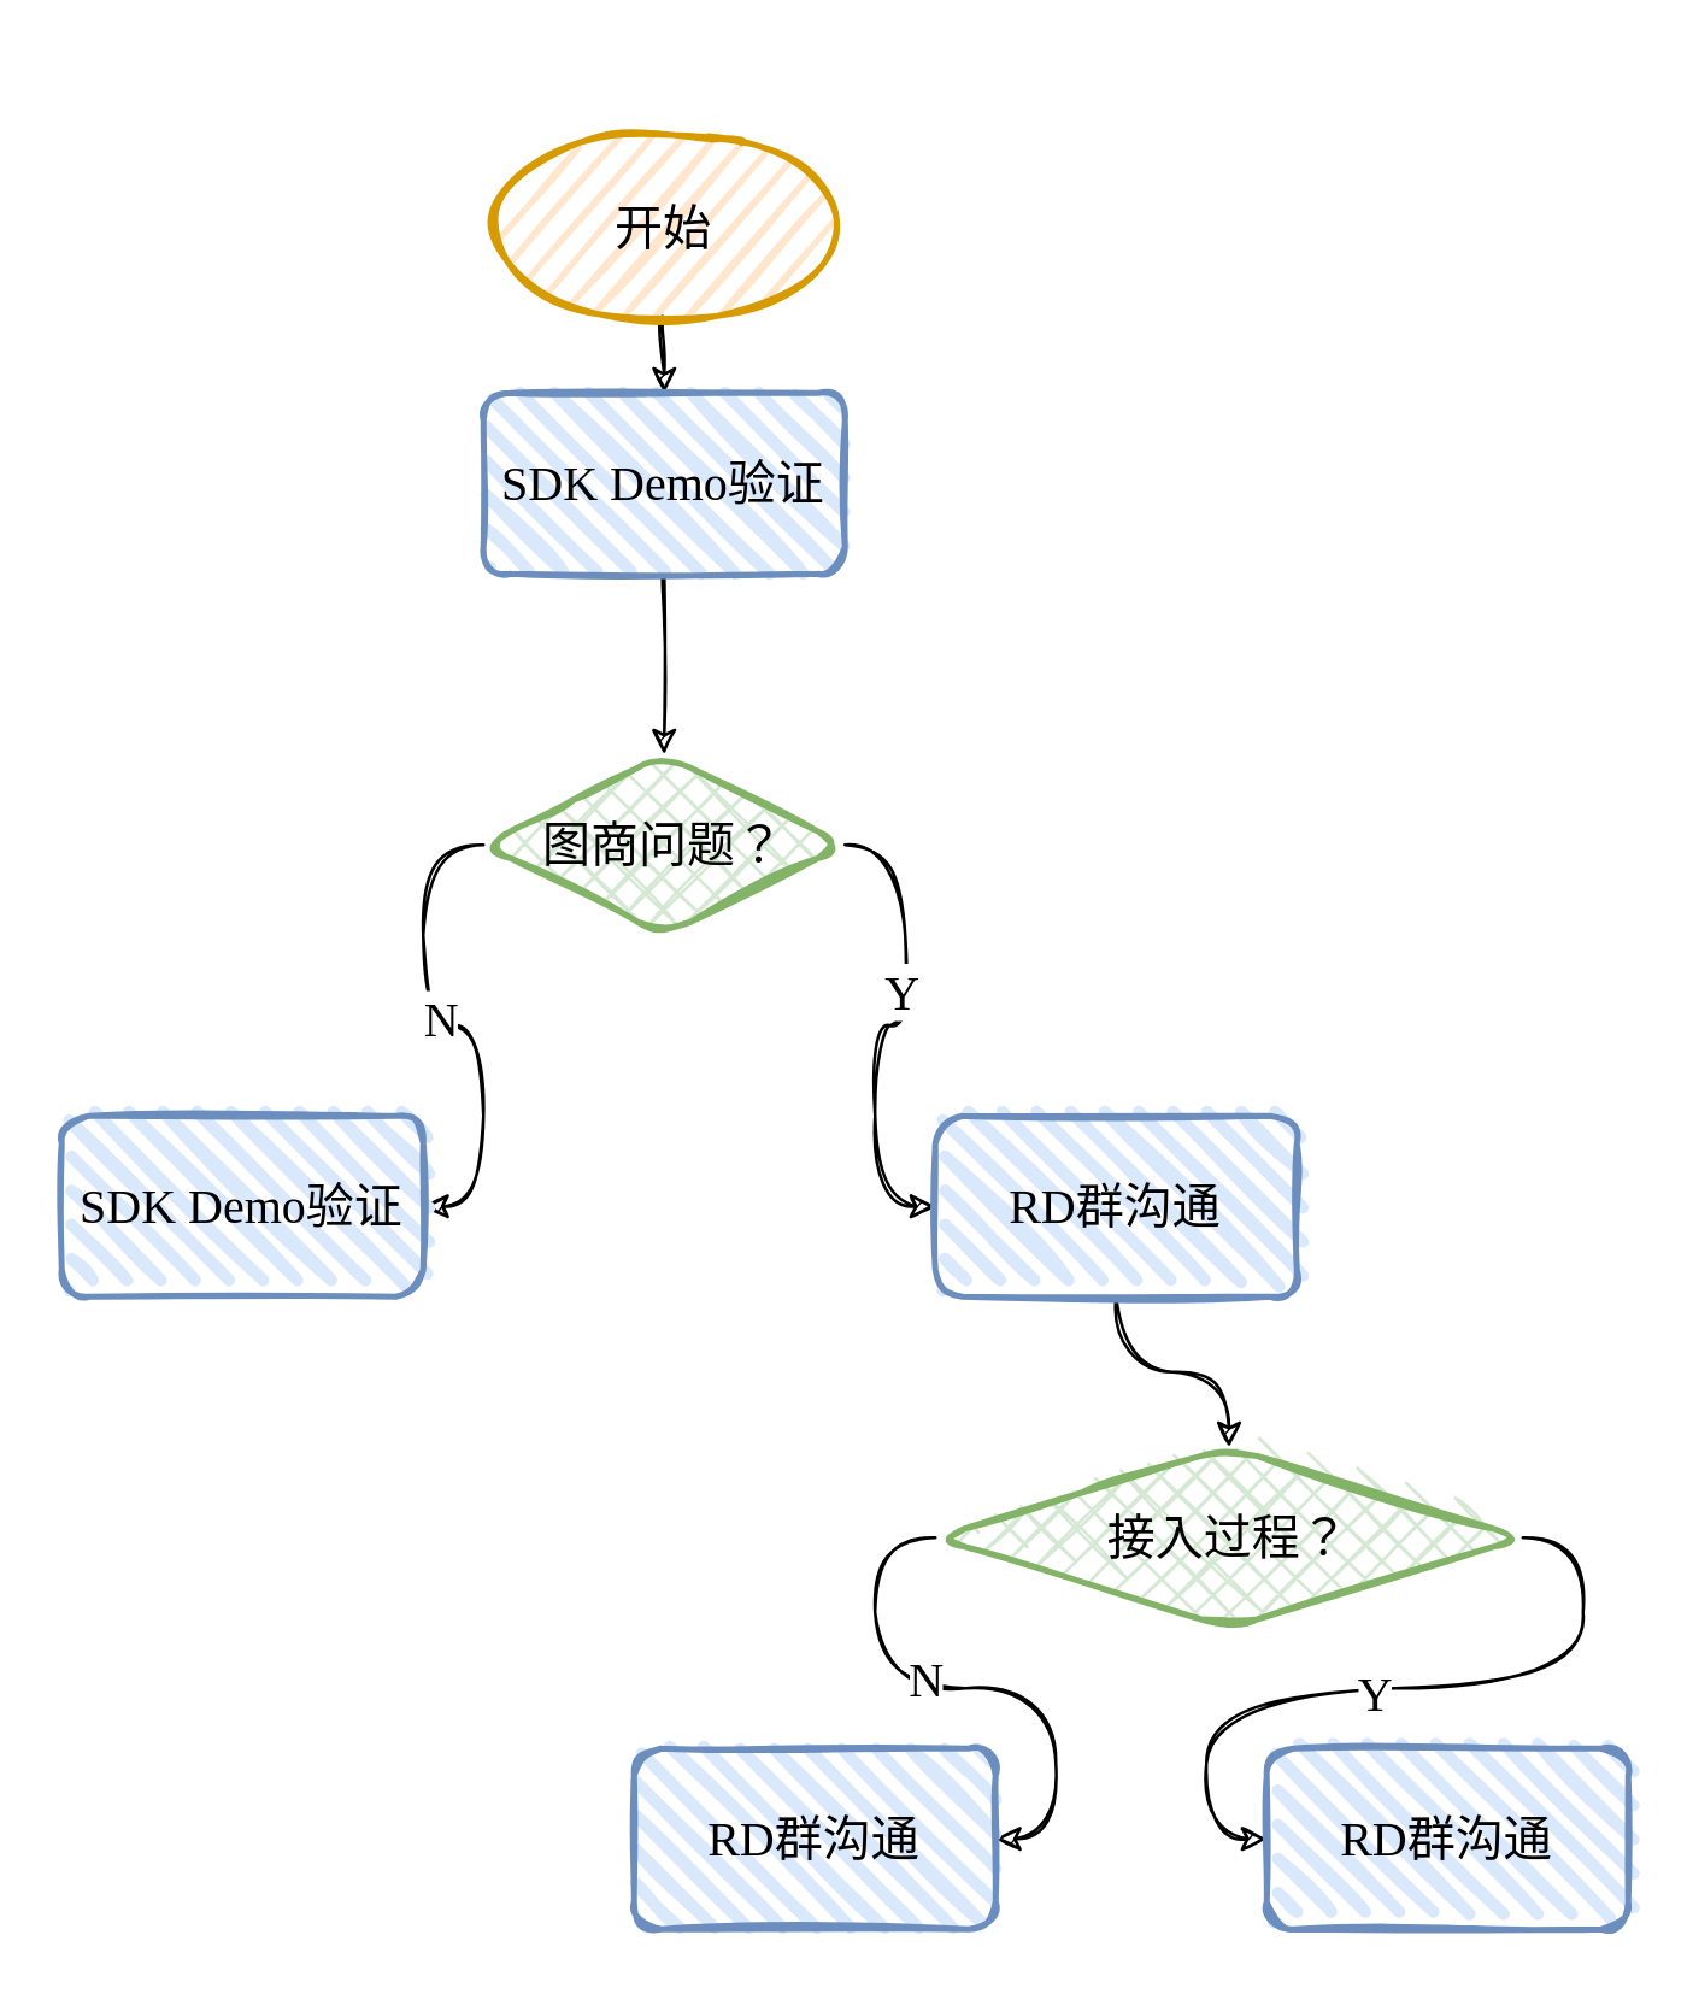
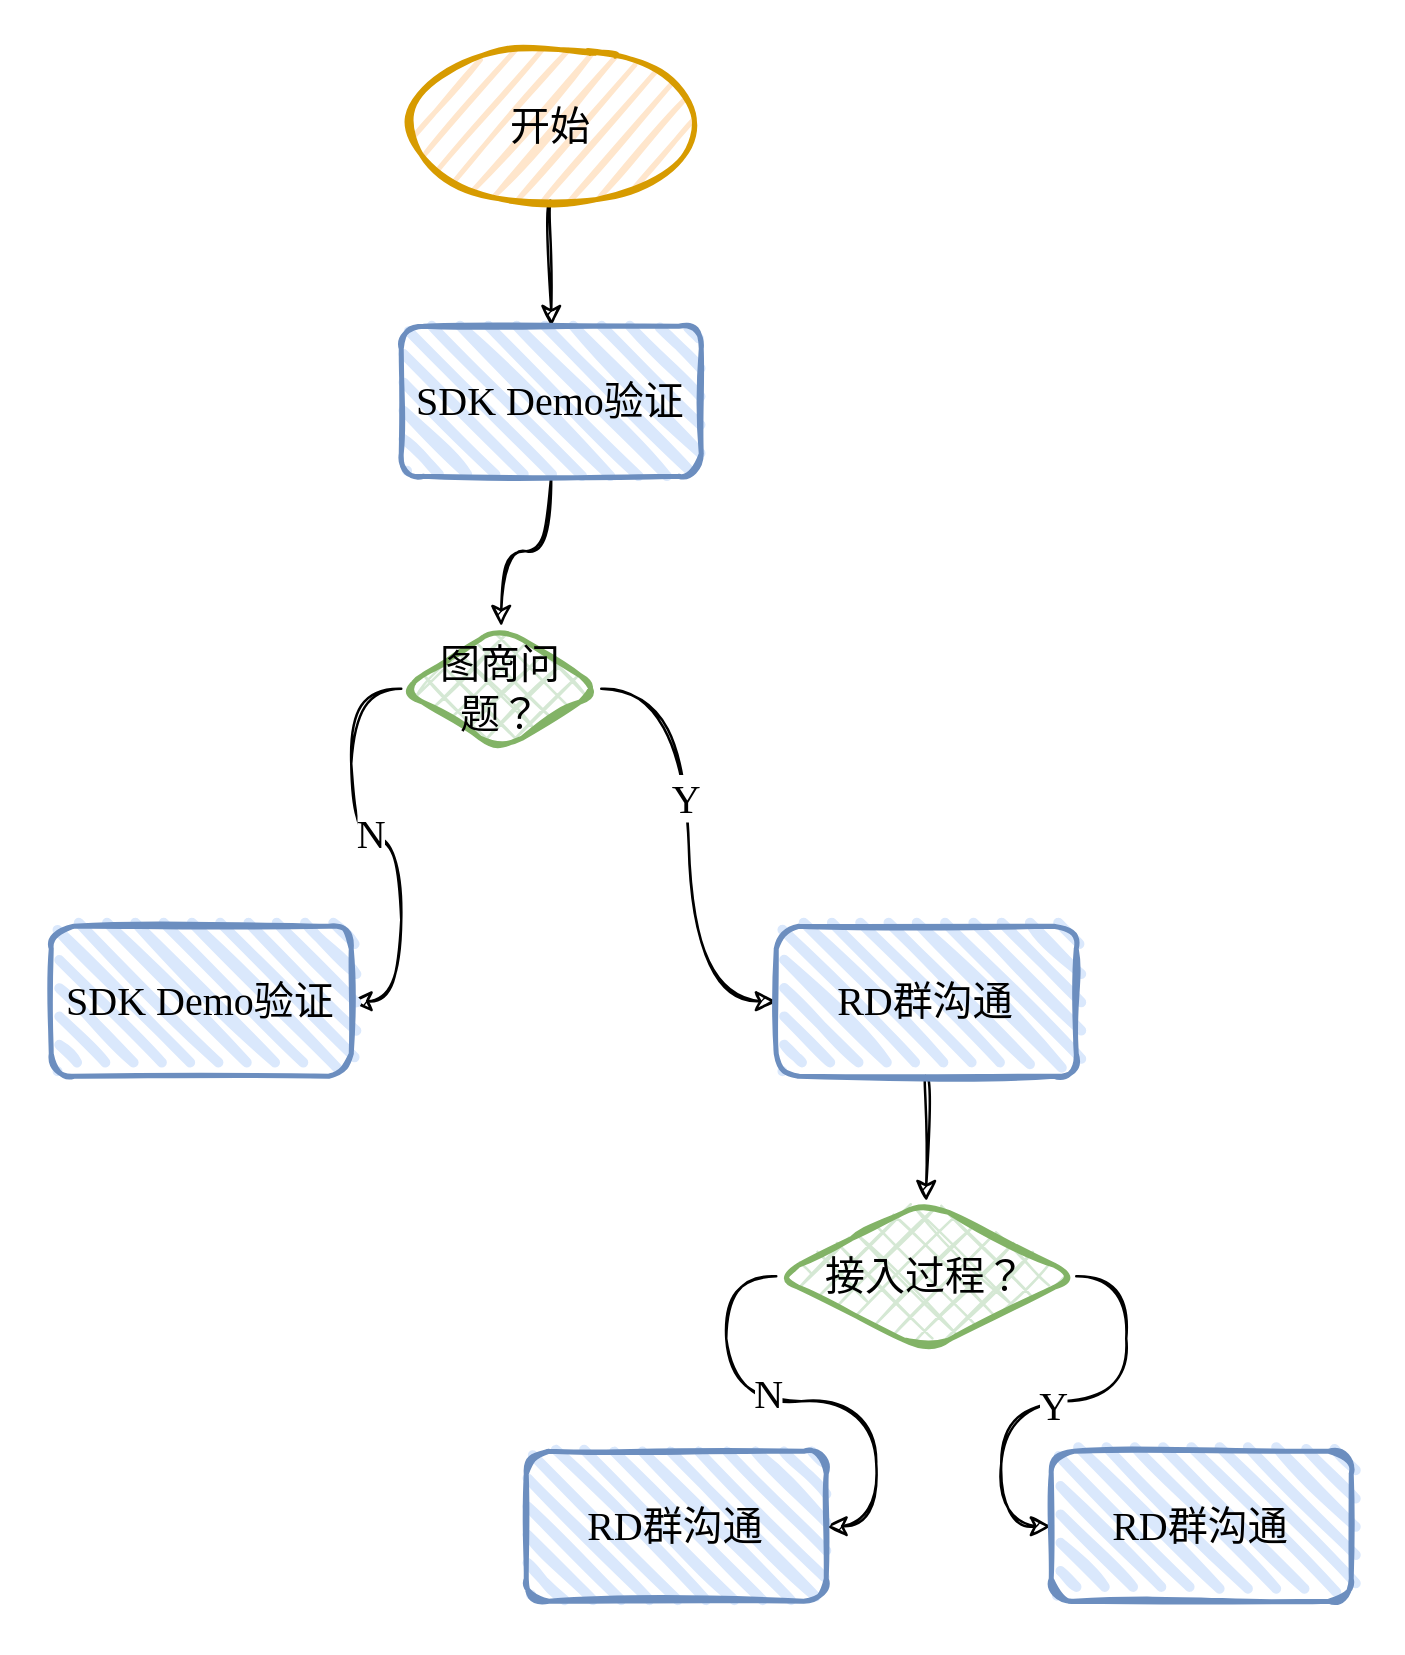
- <mxCell id="3" value="开始" style="ellipse;whiteSpace=wrap;html=1;strokeWidth=2;fillWeight=2;hachureGap=8;fillColor=#ffe6cc;fillStyle=auto;sketch=1;strokeColor=#d79b00;fontFamily=Comic Sans MS;fontSize=16;" vertex="1" parent="1"><mxGeometry x="160" y="45" width="120" height="60" as="geometry" /></mxCell>
+ <mxCell id="3" value="开始" style="ellipse;whiteSpace=wrap;html=1;strokeWidth=2;fillWeight=2;hachureGap=8;fillColor=#ffe6cc;fillStyle=auto;sketch=1;strokeColor=#d79b00;fontFamily=Comic Sans MS;fontSize=16;" vertex="1" parent="1"><mxGeometry x="160" y="20" width="120" height="60" as="geometry" /></mxCell>
- <mxCell id="10" value="图商问题？" style="rhombus;whiteSpace=wrap;html=1;strokeWidth=2;fillWeight=-1;hachureGap=8;fillStyle=cross-hatch;fillColor=#d5e8d4;sketch=1;rounded=1;hachureAngle=45;fontFamily=Comic Sans MS;fontSize=16;strokeColor=#82b366;" vertex="1" parent="1"><mxGeometry x="160" y="250" width="120" height="60" as="geometry" /></mxCell>
+ <mxCell id="10" value="图商问题？" style="rhombus;whiteSpace=wrap;html=1;strokeWidth=2;fillWeight=-1;hachureGap=8;fillStyle=cross-hatch;fillColor=#d5e8d4;sketch=1;rounded=1;hachureAngle=45;fontFamily=Comic Sans MS;fontSize=16;strokeColor=#82b366;" vertex="1" parent="1"><mxGeometry x="160" y="250" width="80" height="50" as="geometry" /></mxCell>
- <mxCell id="18" value="接入过程？" style="rhombus;whiteSpace=wrap;html=1;strokeWidth=2;fillWeight=-1;hachureGap=8;fillStyle=cross-hatch;fillColor=#d5e8d4;sketch=1;rounded=1;hachureAngle=45;fontFamily=Comic Sans MS;fontSize=16;strokeColor=#82b366;" vertex="1" parent="1"><mxGeometry x="310" y="480" width="195" height="60" as="geometry" /></mxCell>
+ <mxCell id="18" value="接入过程？" style="rhombus;whiteSpace=wrap;html=1;strokeWidth=2;fillWeight=-1;hachureGap=8;fillStyle=cross-hatch;fillColor=#d5e8d4;sketch=1;rounded=1;hachureAngle=45;fontFamily=Comic Sans MS;fontSize=16;strokeColor=#82b366;" vertex="1" parent="1"><mxGeometry x="310" y="480" width="120" height="60" as="geometry" /></mxCell>
